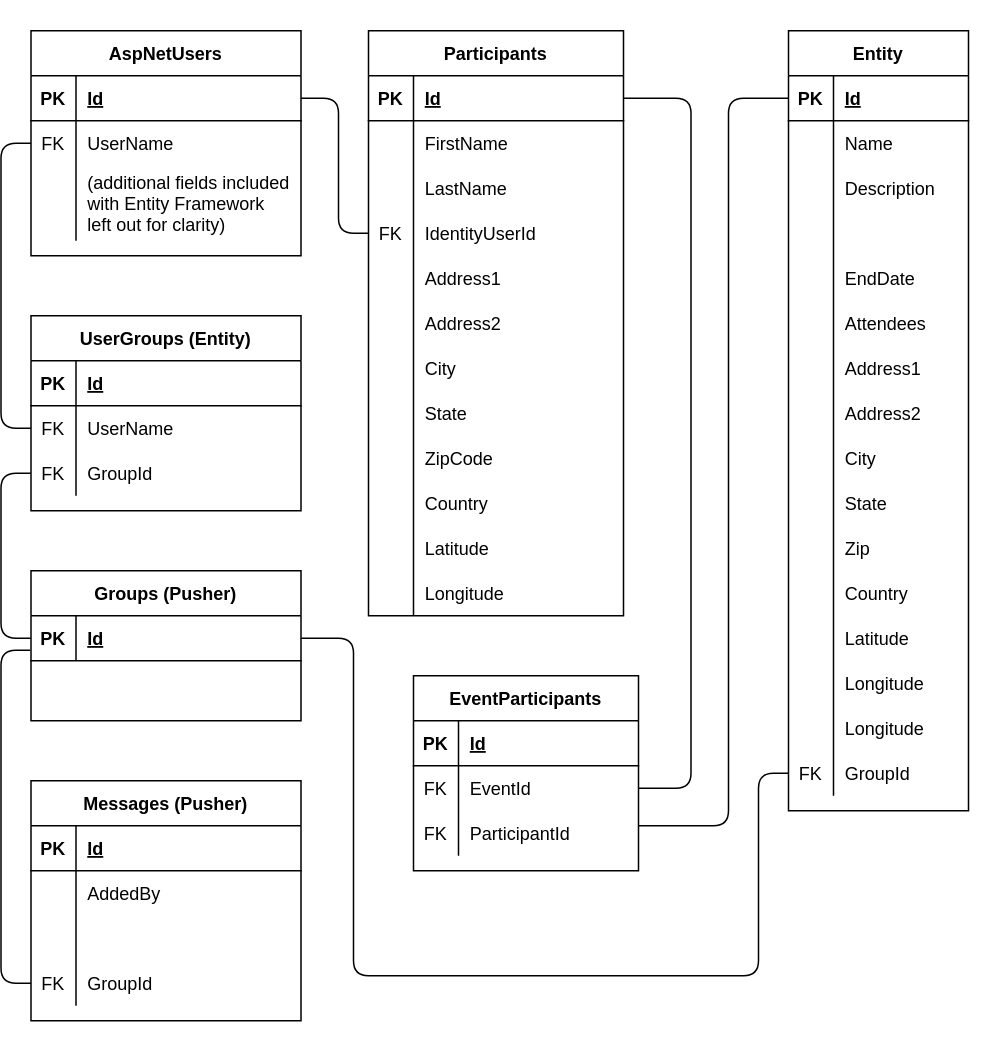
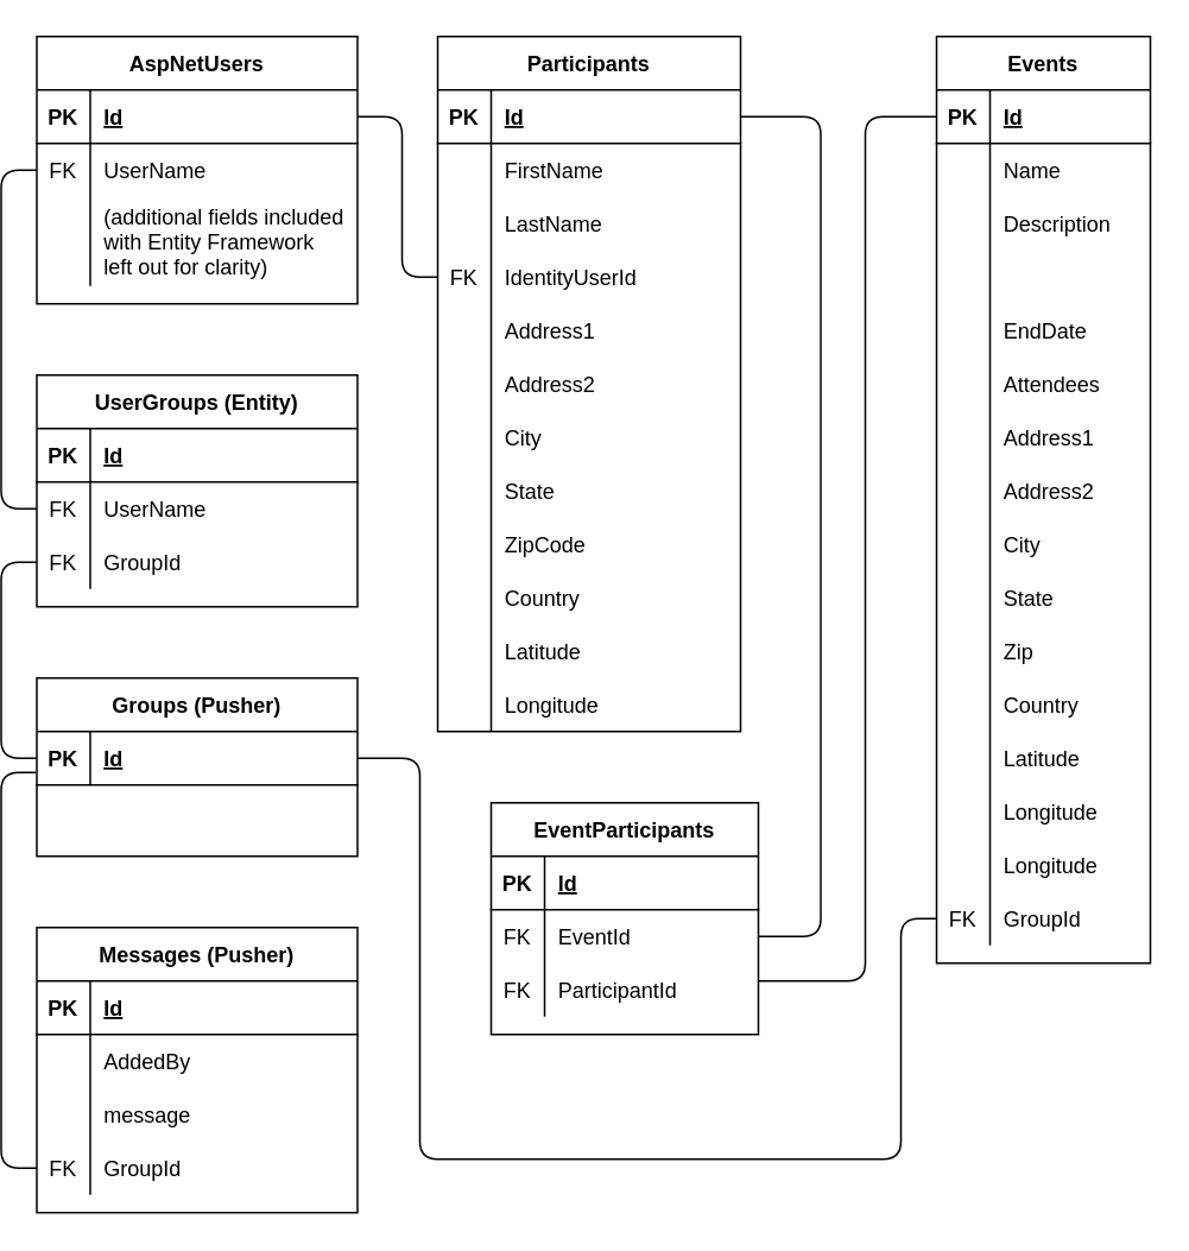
- <mxCell id="50" value="Entity" style="shape=table;startSize=30;container=1;collapsible=1;childLayout=tableLayout;fixedRows=1;rowLines=0;fontStyle=1;align=center;resizeLast=1;" parent="1" vertex="1"><mxGeometry x="525" y="20" width="120" height="520" as="geometry" /></mxCell>
+ <mxCell id="50" value="Events" style="shape=table;startSize=30;container=1;collapsible=1;childLayout=tableLayout;fixedRows=1;rowLines=0;fontStyle=1;align=center;resizeLast=1;" parent="1" vertex="1"><mxGeometry x="525" y="20" width="120" height="520" as="geometry" /></mxCell>
+ <mxCell id="115" value="message" style="shape=partialRectangle;connectable=0;fillColor=none;top=0;left=0;bottom=0;right=0;align=left;spacingLeft=6;overflow=hidden;" parent="113" vertex="1"><mxGeometry x="30" width="150" height="30" as="geometry" /></mxCell>
